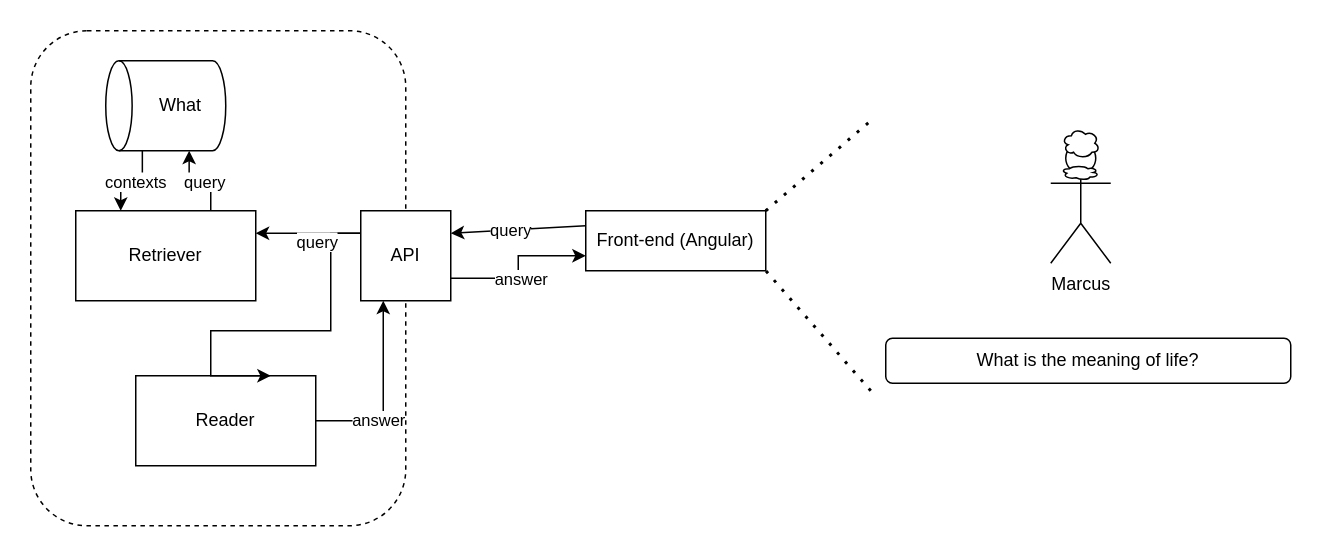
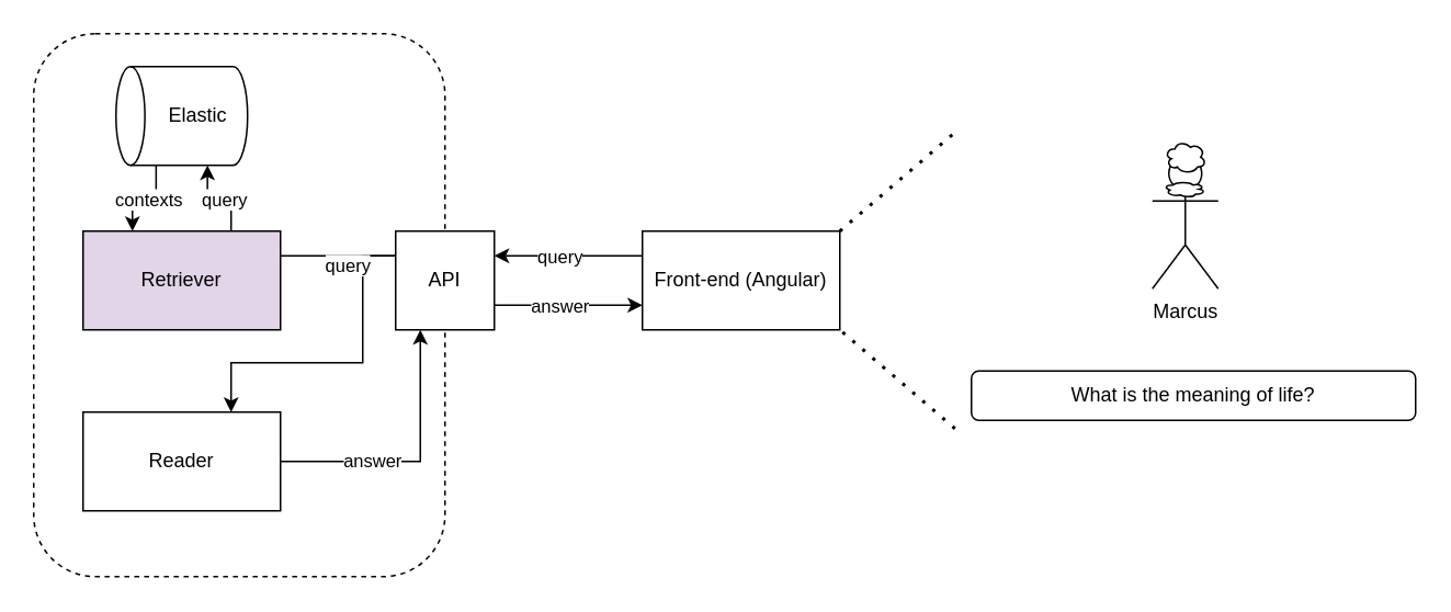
- <mxCell id="5" value="What" style="text;html=1;strokeColor=none;fillColor=none;align=center;verticalAlign=middle;whiteSpace=wrap;rounded=0;" vertex="1" parent="3"><mxGeometry x="30" y="20" width="40" height="20" as="geometry" /></mxCell>
+ <mxCell id="5" value="Elastic" style="text;html=1;strokeColor=none;fillColor=none;align=center;verticalAlign=middle;whiteSpace=wrap;rounded=0;" vertex="1" parent="3"><mxGeometry x="30" y="20" width="40" height="20" as="geometry" /></mxCell>
- <mxCell id="27" style="edgeStyle=orthogonalEdgeStyle;rounded=0;orthogonalLoop=1;jettySize=auto;html=1;exitX=0;exitY=0.25;exitDx=0;exitDy=0;entryX=1;entryY=0.25;entryDx=0;entryDy=0;" edge="1" parent="1" source="15" target="8"><mxGeometry relative="1" as="geometry" /></mxCell>
+ <mxCell id="27" style="edgeStyle=orthogonalEdgeStyle;rounded=0;orthogonalLoop=1;jettySize=auto;html=1;exitX=0;exitY=0.25;exitDx=0;exitDy=0;entryX=1;entryY=0.25;entryDx=0;entryDy=0;endArrow=none;" edge="1" parent="1" source="15" target="8"><mxGeometry relative="1" as="geometry" /></mxCell>
- <mxCell id="16" value="Front-end (Angular)" style="rounded=0;whiteSpace=wrap;html=1;" vertex="1" parent="1"><mxGeometry x="390" y="140" width="120" height="40" as="geometry" /></mxCell>
+ <mxCell id="16" value="Front-end (Angular)" style="rounded=0;whiteSpace=wrap;html=1;" vertex="1" parent="1"><mxGeometry x="390" y="140" width="120" height="60" as="geometry" /></mxCell>
- <mxCell id="8" value="Retriever" style="rounded=0;whiteSpace=wrap;html=1;" vertex="1" parent="1"><mxGeometry x="50" y="140" width="120" height="60" as="geometry" /></mxCell>
+ <mxCell id="8" value="Retriever" style="rounded=0;whiteSpace=wrap;html=1;fillColor=#e1d5e7;" vertex="1" parent="1"><mxGeometry x="50" y="140" width="120" height="60" as="geometry" /></mxCell>
- <mxCell id="11" value="Reader" style="rounded=0;whiteSpace=wrap;html=1;" vertex="1" parent="1"><mxGeometry x="90" y="250" width="120" height="60" as="geometry" /></mxCell>
+ <mxCell id="11" value="Reader" style="rounded=0;whiteSpace=wrap;html=1;" vertex="1" parent="1"><mxGeometry x="50" y="250" width="120" height="60" as="geometry" /></mxCell>
